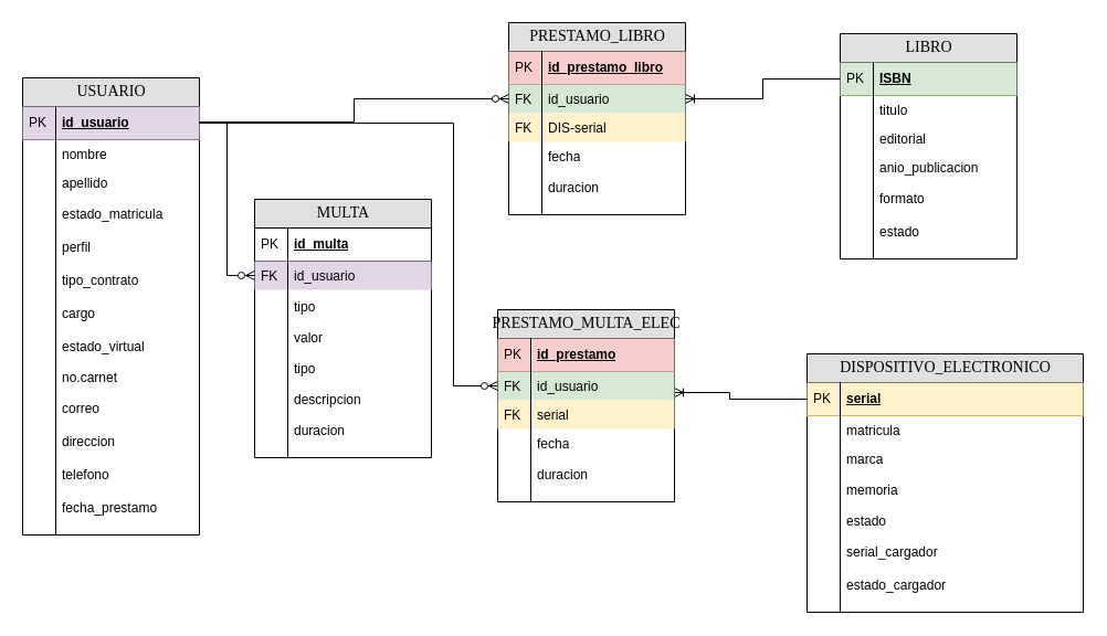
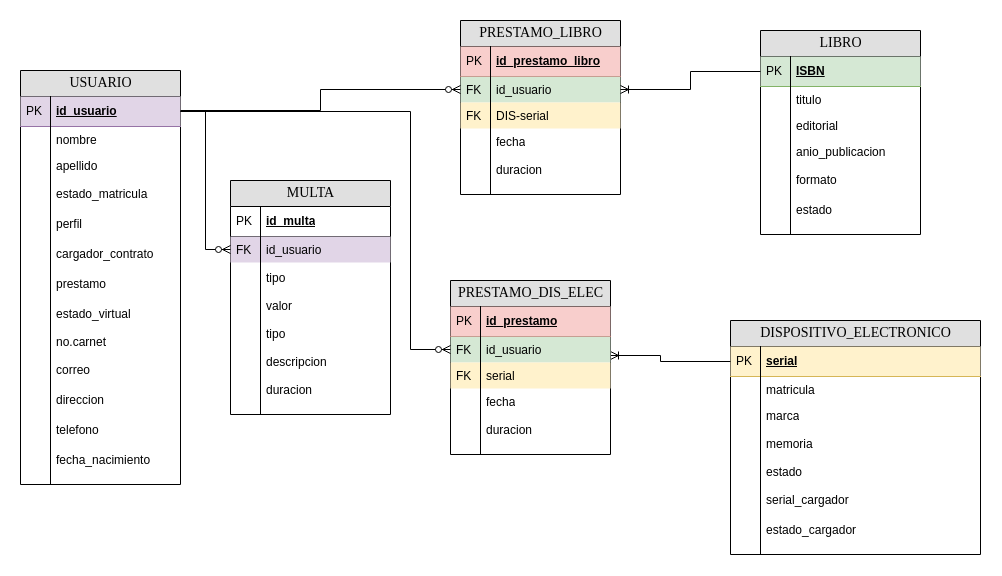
- <mxCell id="41" value="tipo_contrato" style="shape=partialRectangle;fillColor=none;align=left;verticalAlign=middle;strokeColor=none;spacingLeft=34;rotatable=0;points=[[0,0.5],[1,0.5]];portConstraint=eastwest;dropTarget=0;" parent="30" vertex="1"><mxGeometry y="168" width="160" height="30" as="geometry" /></mxCell>
+ <mxCell id="41" value="cargador_contrato" style="shape=partialRectangle;fillColor=none;align=left;verticalAlign=middle;strokeColor=none;spacingLeft=34;rotatable=0;points=[[0,0.5],[1,0.5]];portConstraint=eastwest;dropTarget=0;" parent="30" vertex="1"><mxGeometry y="168" width="160" height="30" as="geometry" /></mxCell>
- <mxCell id="43" value="cargo" style="shape=partialRectangle;fillColor=none;align=left;verticalAlign=middle;strokeColor=none;spacingLeft=34;rotatable=0;points=[[0,0.5],[1,0.5]];portConstraint=eastwest;dropTarget=0;" parent="30" vertex="1"><mxGeometry y="198" width="160" height="30" as="geometry" /></mxCell>
+ <mxCell id="43" value="prestamo" style="shape=partialRectangle;fillColor=none;align=left;verticalAlign=middle;strokeColor=none;spacingLeft=34;rotatable=0;points=[[0,0.5],[1,0.5]];portConstraint=eastwest;dropTarget=0;" parent="30" vertex="1"><mxGeometry y="198" width="160" height="30" as="geometry" /></mxCell>
- <mxCell id="97" value="PRESTAMO_MULTA_ELEC" style="swimlane;html=1;fontStyle=0;childLayout=stackLayout;horizontal=1;startSize=26;fillColor=#e0e0e0;horizontalStack=0;resizeParent=1;resizeLast=0;collapsible=1;marginBottom=0;swimlaneFillColor=#ffffff;align=center;rounded=0;shadow=0;comic=0;labelBackgroundColor=none;strokeWidth=1;fontFamily=Verdana;fontSize=14;swimlaneLine=1;" vertex="1" parent="1"><mxGeometry x="450" y="280" width="160" height="174" as="geometry" /></mxCell>
+ <mxCell id="97" value="PRESTAMO_DIS_ELEC" style="swimlane;html=1;fontStyle=0;childLayout=stackLayout;horizontal=1;startSize=26;fillColor=#e0e0e0;horizontalStack=0;resizeParent=1;resizeLast=0;collapsible=1;marginBottom=0;swimlaneFillColor=#ffffff;align=center;rounded=0;shadow=0;comic=0;labelBackgroundColor=none;strokeWidth=1;fontFamily=Verdana;fontSize=14;swimlaneLine=1;" vertex="1" parent="1"><mxGeometry x="450" y="280" width="160" height="174" as="geometry" /></mxCell>
- <mxCell id="55" value="fecha_prestamo" style="shape=partialRectangle;fillColor=none;align=left;verticalAlign=middle;strokeColor=none;spacingLeft=34;rotatable=0;points=[[0,0.5],[1,0.5]];portConstraint=eastwest;dropTarget=0;" parent="30" vertex="1"><mxGeometry y="374" width="160" height="30" as="geometry" /></mxCell>
+ <mxCell id="55" value="fecha_nacimiento" style="shape=partialRectangle;fillColor=none;align=left;verticalAlign=middle;strokeColor=none;spacingLeft=34;rotatable=0;points=[[0,0.5],[1,0.5]];portConstraint=eastwest;dropTarget=0;" parent="30" vertex="1"><mxGeometry y="374" width="160" height="30" as="geometry" /></mxCell>
